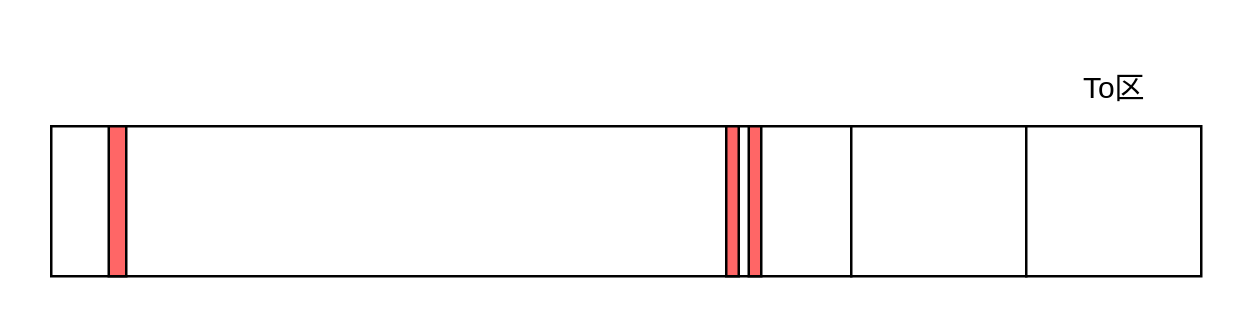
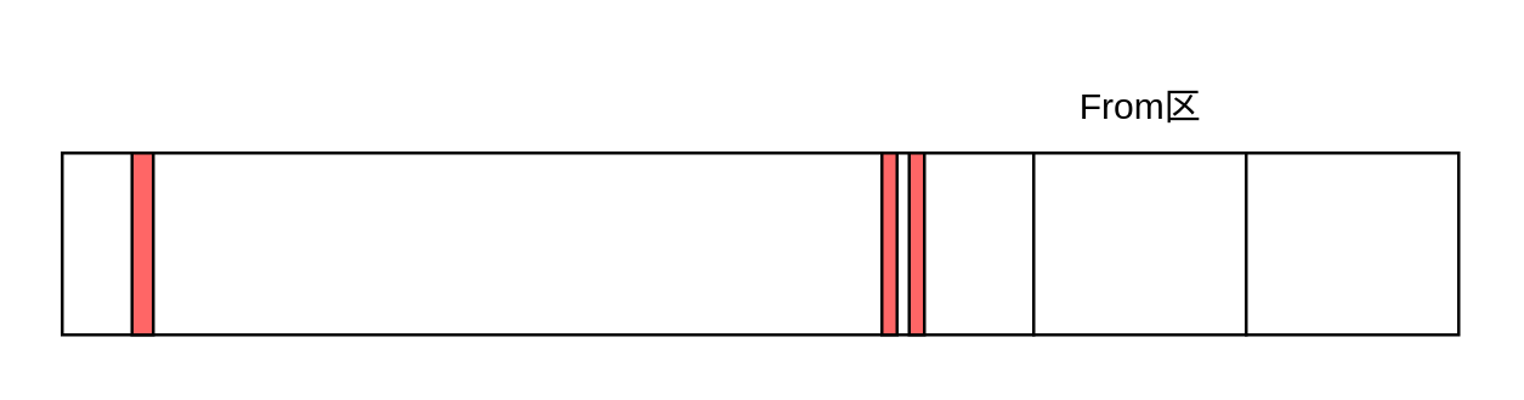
+ <mxCell id="4" value="From区" style="text;html=1;strokeColor=none;fillColor=none;align=center;verticalAlign=middle;whiteSpace=wrap;rounded=0;fontColor=#000000;" parent="1" vertex="1"><mxGeometry x="352.5" y="20" width="45" height="30" as="geometry" /></mxCell>
- <mxCell id="6" value="To区" style="text;html=1;strokeColor=none;fillColor=none;align=center;verticalAlign=middle;whiteSpace=wrap;rounded=0;fontColor=#000000;" parent="1" vertex="1"><mxGeometry x="422.5" y="20" width="45" height="30" as="geometry" /></mxCell>
